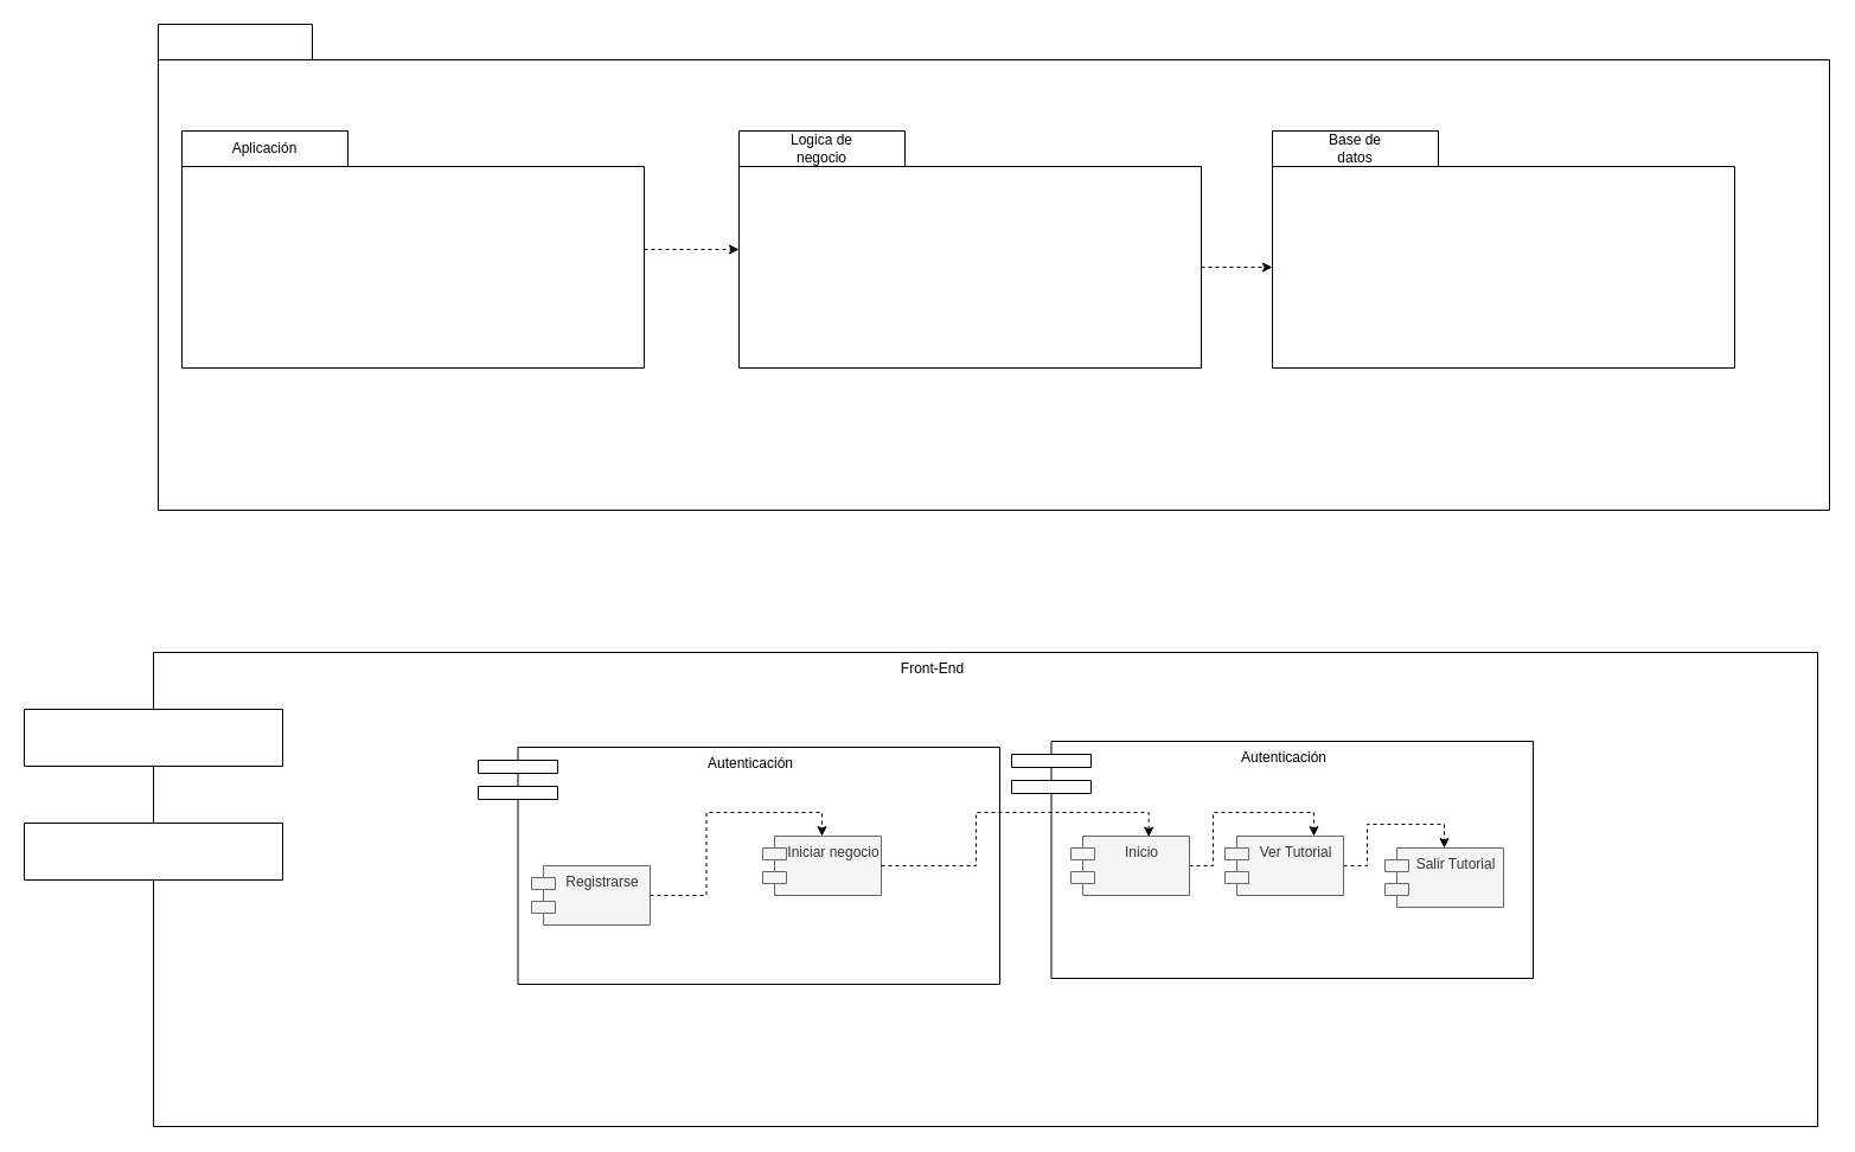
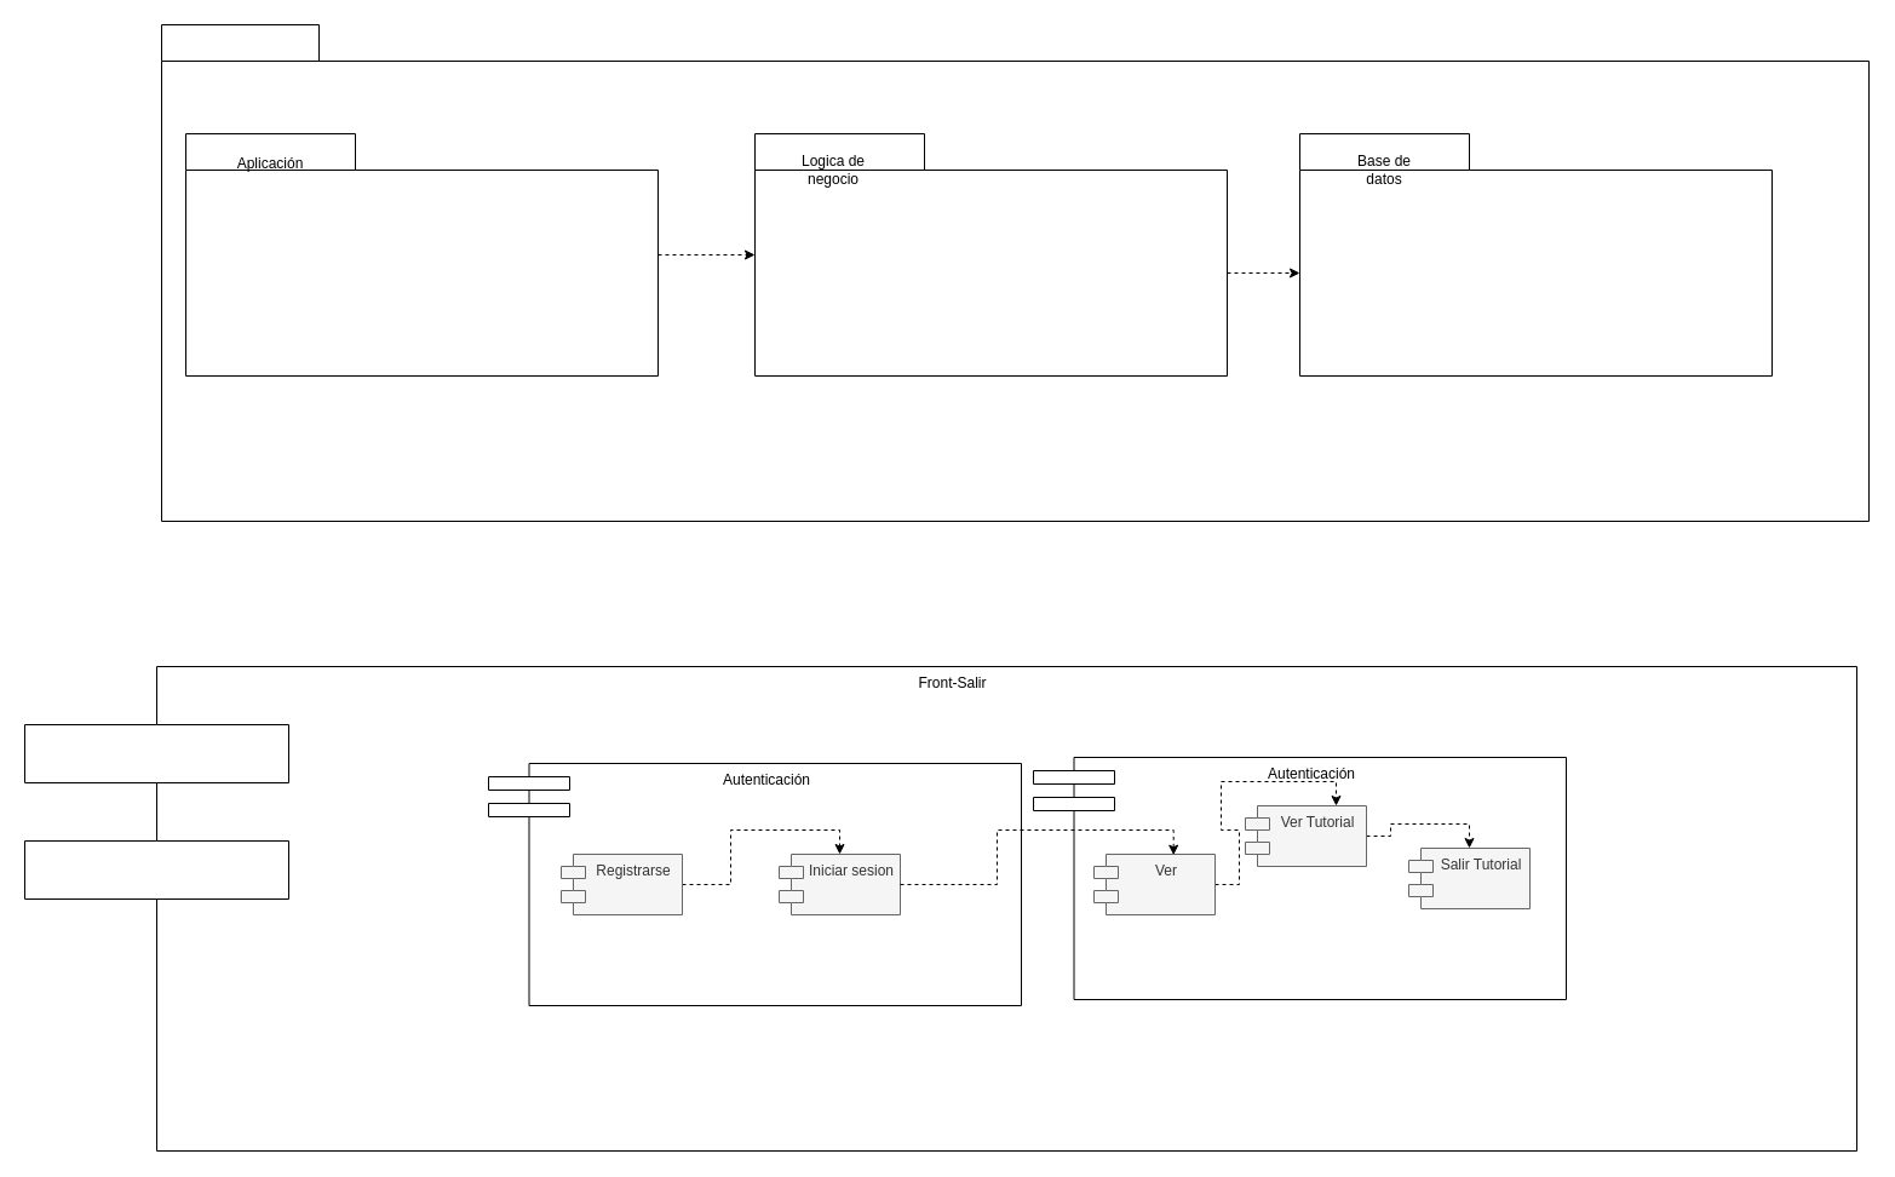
- <mxCell id="6" value="Aplicación" style="text;html=1;strokeColor=none;fillColor=none;align=center;verticalAlign=middle;whiteSpace=wrap;rounded=0;" parent="1" vertex="1"><mxGeometry x="193" y="110" width="60" height="30" as="geometry" /></mxCell>
+ <mxCell id="6" value="Aplicación" style="text;html=1;strokeColor=none;fillColor=none;align=center;verticalAlign=middle;whiteSpace=wrap;rounded=0;" parent="1" vertex="1"><mxGeometry x="193" y="120" width="60" height="30" as="geometry" /></mxCell>
- <mxCell id="9" value="Logica de negocio" style="text;html=1;strokeColor=none;fillColor=none;align=center;verticalAlign=middle;whiteSpace=wrap;rounded=0;" parent="1" vertex="1"><mxGeometry x="663" y="110" width="60" height="30" as="geometry" /></mxCell>
+ <mxCell id="9" value="Logica de negocio" style="text;html=1;strokeColor=none;fillColor=none;align=center;verticalAlign=middle;whiteSpace=wrap;rounded=0;" parent="1" vertex="1"><mxGeometry x="658" y="125" width="60" height="30" as="geometry" /></mxCell>
- <mxCell id="11" value="Base de datos" style="text;html=1;strokeColor=none;fillColor=none;align=center;verticalAlign=middle;whiteSpace=wrap;rounded=0;" parent="1" vertex="1"><mxGeometry x="1113" y="110" width="60" height="30" as="geometry" /></mxCell>
+ <mxCell id="11" value="Base de datos" style="text;html=1;strokeColor=none;fillColor=none;align=center;verticalAlign=middle;whiteSpace=wrap;rounded=0;" parent="1" vertex="1"><mxGeometry x="1113" y="125" width="60" height="30" as="geometry" /></mxCell>
- <mxCell id="3" value="Front-End" style="shape=module;align=left;spacingLeft=20;align=center;verticalAlign=top;jettyWidth=218;jettyHeight=48;" parent="1" vertex="1"><mxGeometry x="20" y="550" width="1513" height="400" as="geometry" /></mxCell>
+ <mxCell id="3" value="Front-Salir" style="shape=module;align=left;spacingLeft=20;align=center;verticalAlign=top;jettyWidth=218;jettyHeight=48;" parent="1" vertex="1"><mxGeometry x="20" y="550" width="1513" height="400" as="geometry" /></mxCell>
- <mxCell id="16" value="Iniciar negocio" style="shape=module;align=left;spacingLeft=20;align=center;verticalAlign=top;fillColor=#f5f5f5;fontColor=#333333;strokeColor=#666666;" parent="1" vertex="1"><mxGeometry x="643" y="705" width="100" height="50" as="geometry" /></mxCell>
+ <mxCell id="16" value="Iniciar sesion" style="shape=module;align=left;spacingLeft=20;align=center;verticalAlign=top;fillColor=#f5f5f5;fontColor=#333333;strokeColor=#666666;" parent="1" vertex="1"><mxGeometry x="643" y="705" width="100" height="50" as="geometry" /></mxCell>
- <mxCell id="21" value="Inicio" style="shape=module;align=left;spacingLeft=20;align=center;verticalAlign=top;fillColor=#f5f5f5;strokeColor=#666666;fontColor=#333333;" parent="1" vertex="1"><mxGeometry x="903" y="705" width="100" height="50" as="geometry" /></mxCell>
+ <mxCell id="21" value="Ver" style="shape=module;align=left;spacingLeft=20;align=center;verticalAlign=top;fillColor=#f5f5f5;strokeColor=#666666;fontColor=#333333;" parent="1" vertex="1"><mxGeometry x="903" y="705" width="100" height="50" as="geometry" /></mxCell>
- <mxCell id="19" value="Ver Tutorial" style="shape=module;align=left;spacingLeft=20;align=center;verticalAlign=top;fillColor=#f5f5f5;strokeColor=#666666;fontColor=#333333;" parent="1" vertex="1"><mxGeometry x="1033" y="705" width="100" height="50" as="geometry" /></mxCell>
+ <mxCell id="19" value="Ver Tutorial" style="shape=module;align=left;spacingLeft=20;align=center;verticalAlign=top;fillColor=#f5f5f5;strokeColor=#666666;fontColor=#333333;" parent="1" vertex="1"><mxGeometry x="1028" y="665" width="100" height="50" as="geometry" /></mxCell>
- <mxCell id="23" value="Salir Tutorial" style="shape=module;align=left;spacingLeft=20;align=center;verticalAlign=top;fillColor=#f5f5f5;strokeColor=#666666;fontColor=#333333;" parent="1" vertex="1"><mxGeometry x="1168" y="715" width="100" height="50" as="geometry" /></mxCell>
+ <mxCell id="23" value="Salir Tutorial" style="shape=module;align=left;spacingLeft=20;align=center;verticalAlign=top;fillColor=#f5f5f5;strokeColor=#666666;fontColor=#333333;" parent="1" vertex="1"><mxGeometry x="1163" y="700" width="100" height="50" as="geometry" /></mxCell>
- <mxCell id="15" value="Registrarse" style="shape=module;align=left;spacingLeft=20;align=center;verticalAlign=top;fillColor=#f5f5f5;strokeColor=#666666;fontColor=#333333;" parent="1" vertex="1"><mxGeometry x="448" y="730" width="100" height="50" as="geometry" /></mxCell>
+ <mxCell id="15" value="Registrarse" style="shape=module;align=left;spacingLeft=20;align=center;verticalAlign=top;fillColor=#f5f5f5;strokeColor=#666666;fontColor=#333333;" parent="1" vertex="1"><mxGeometry x="463" y="705" width="100" height="50" as="geometry" /></mxCell>
